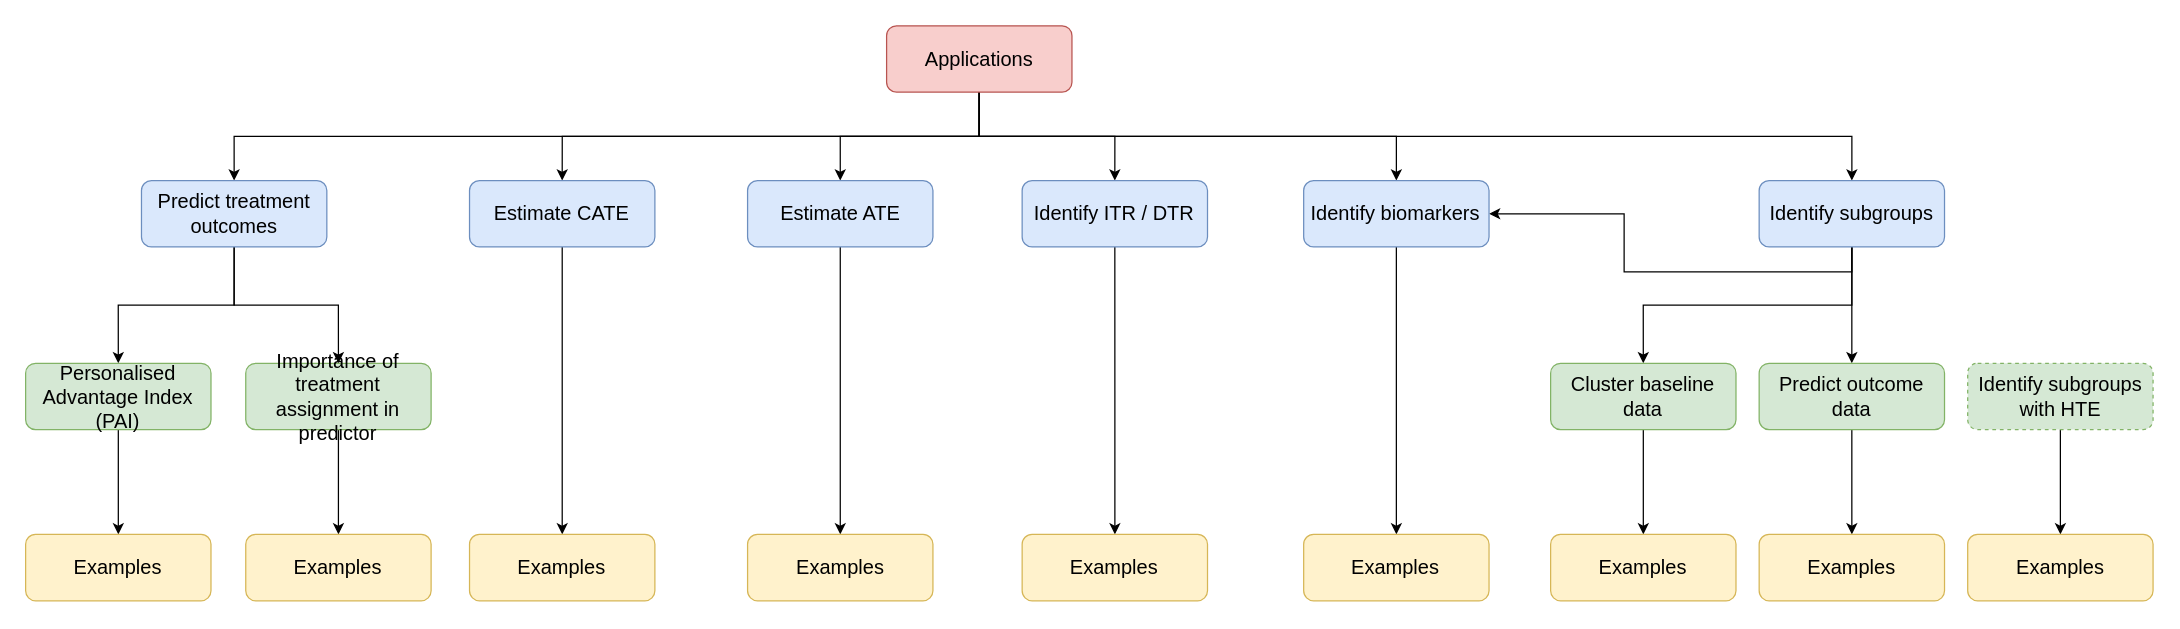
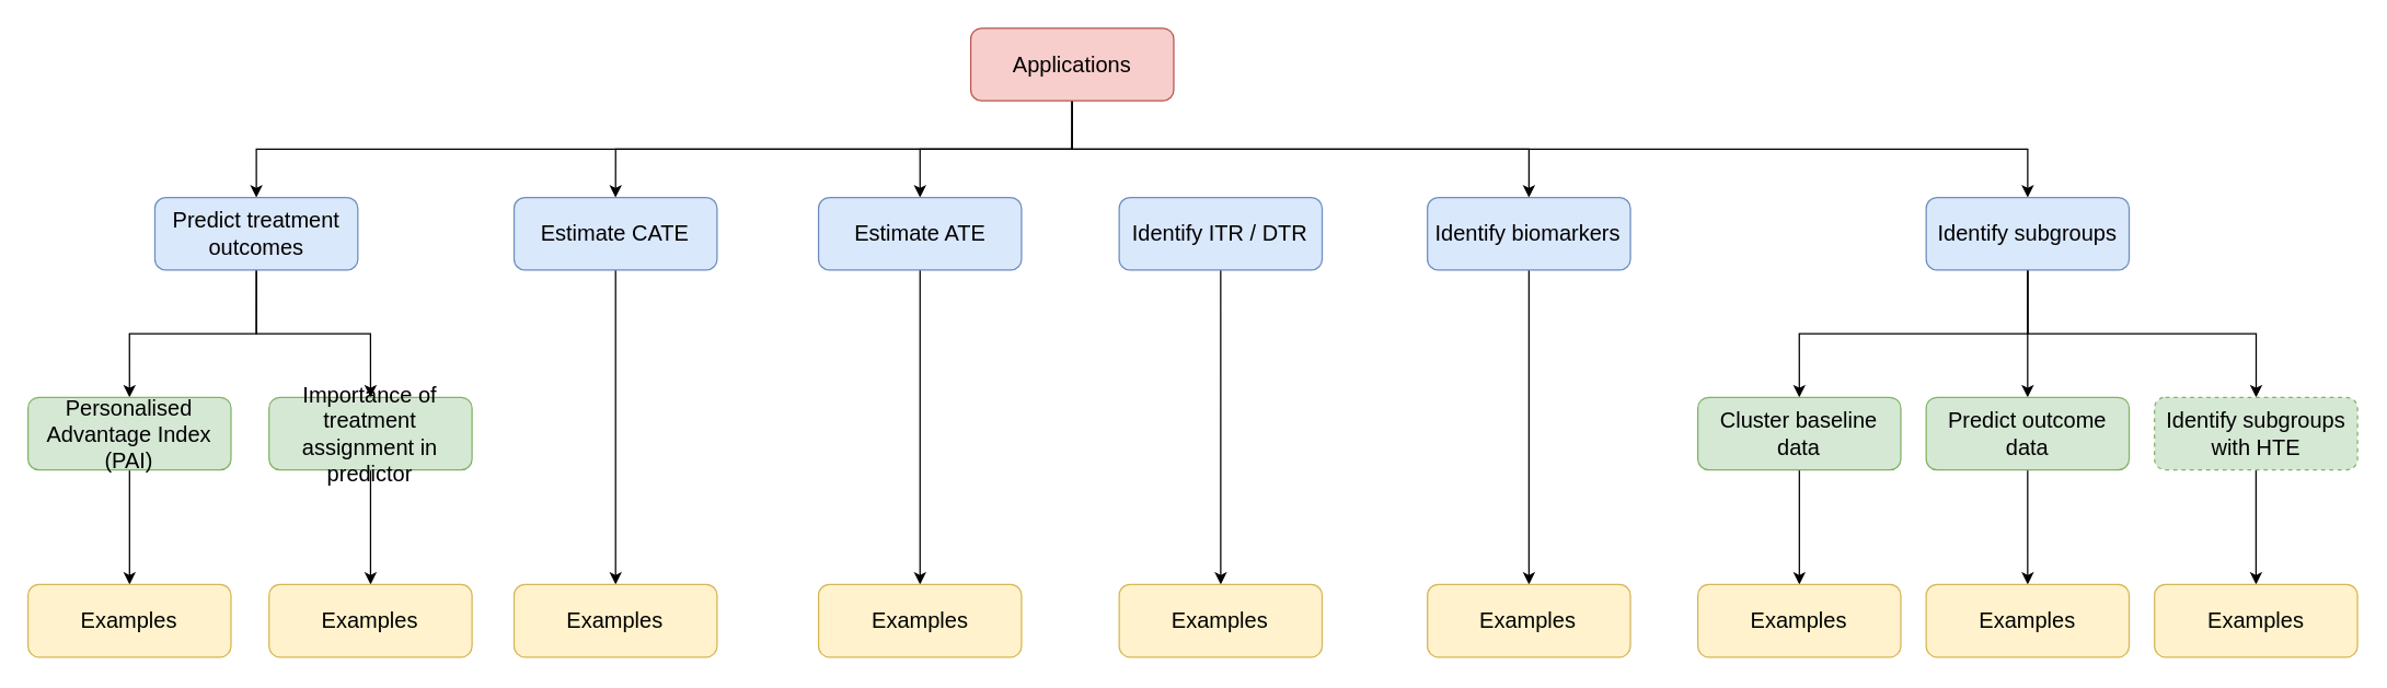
- <mxCell id="5" style="edgeStyle=orthogonalEdgeStyle;rounded=0;orthogonalLoop=1;jettySize=auto;html=1;exitX=0.5;exitY=1;exitDx=0;exitDy=0;entryX=0.5;entryY=0;entryDx=0;entryDy=0;" edge="1" parent="1" source="8" target="19"><mxGeometry relative="1" as="geometry" /></mxCell>
- <mxCell id="16" style="edgeStyle=orthogonalEdgeStyle;rounded=0;orthogonalLoop=1;jettySize=auto;html=1;exitX=0.5;exitY=1;exitDx=0;exitDy=0;" edge="1" parent="1" source="17" target="21"><mxGeometry relative="1" as="geometry" /></mxCell>
+ <mxCell id="16" style="edgeStyle=orthogonalEdgeStyle;rounded=0;orthogonalLoop=1;jettySize=auto;html=1;exitX=0.5;exitY=1;exitDx=0;exitDy=0;" edge="1" parent="1" source="17" target="33"><mxGeometry relative="1" as="geometry" /></mxCell>
